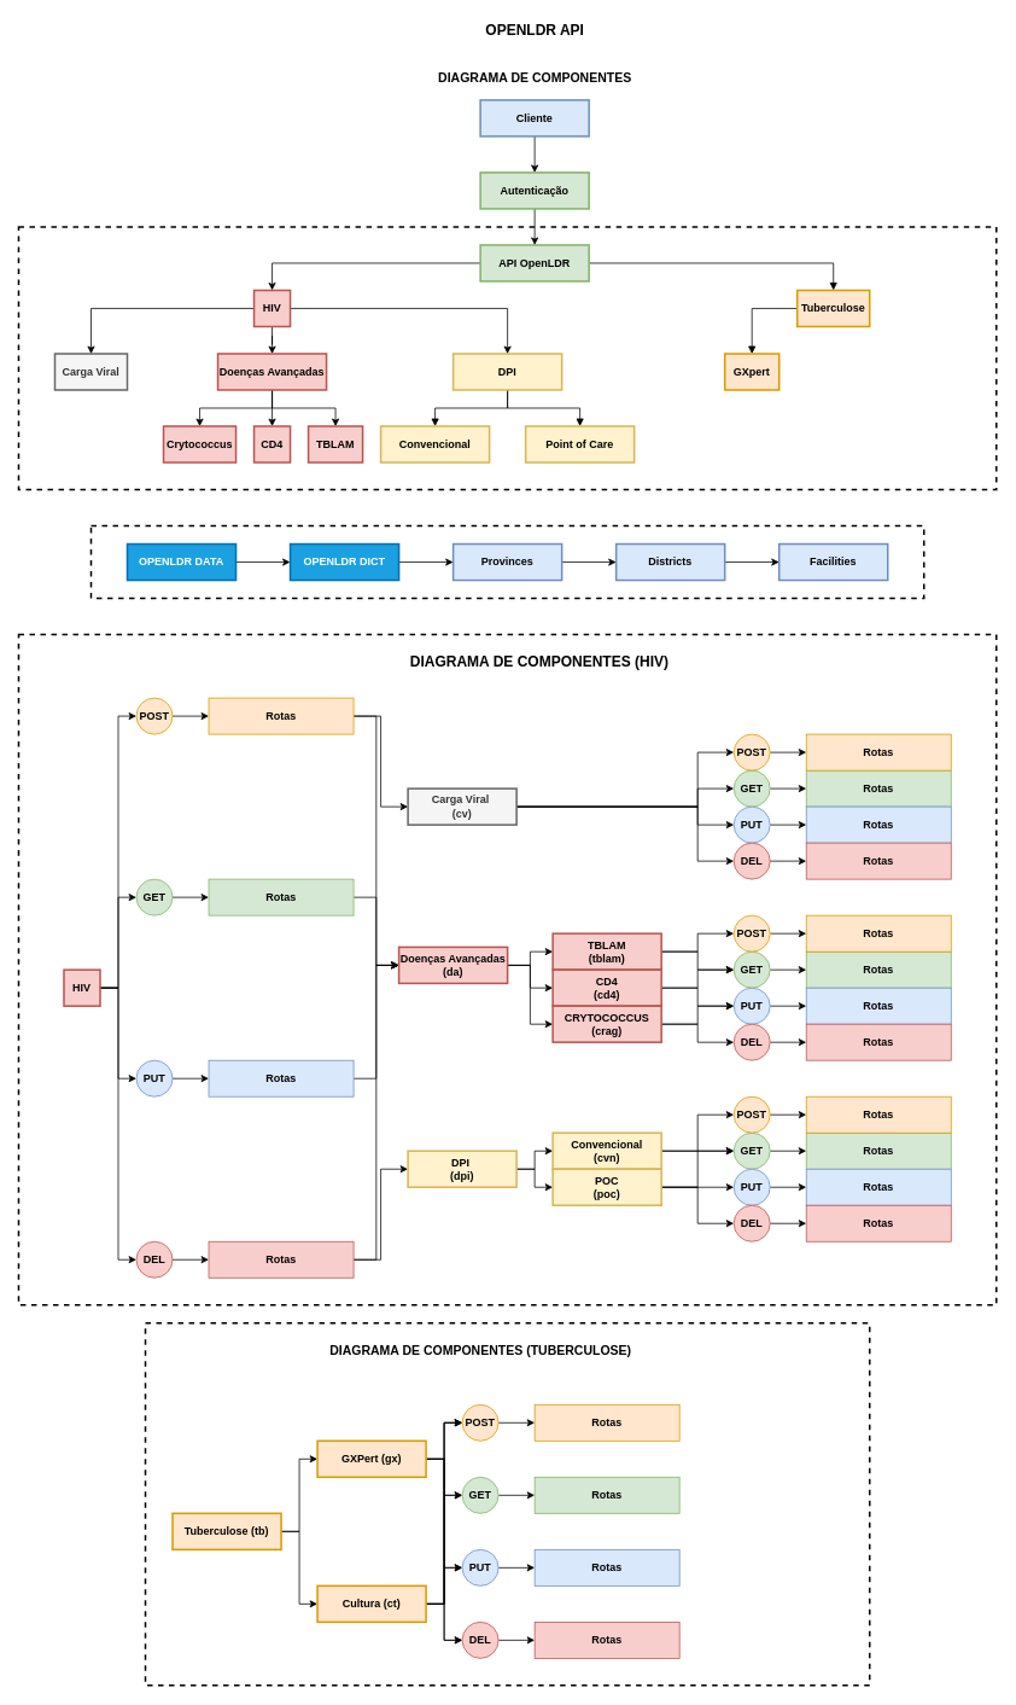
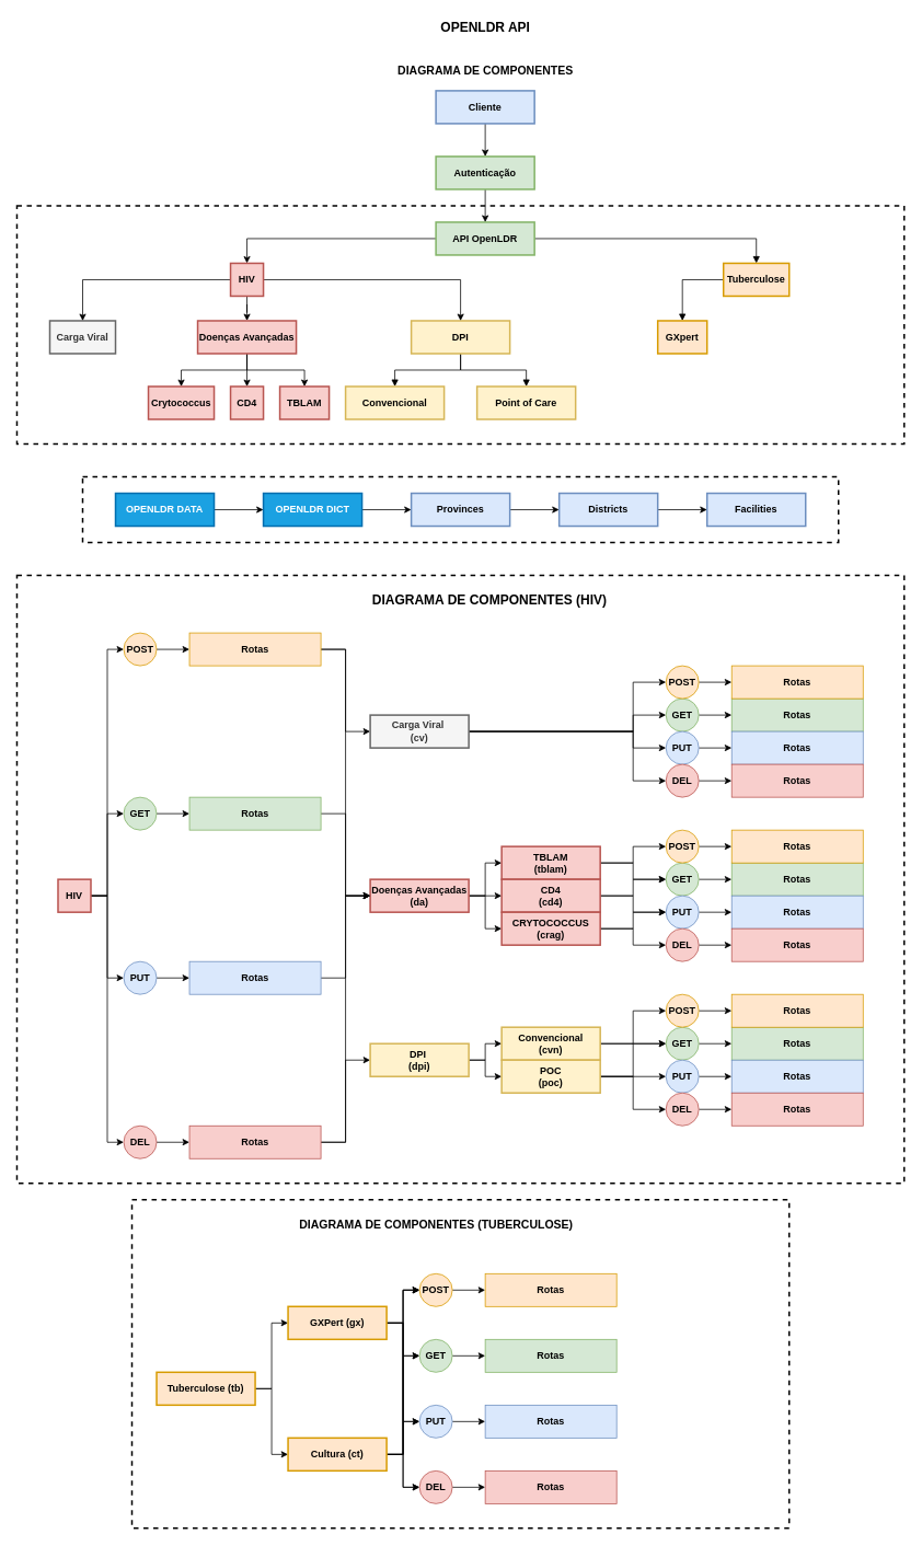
- <mxCell id="48" value="&lt;span&gt;Doenças Avançadas&lt;/span&gt;&lt;div&gt;&lt;span&gt;(da)&lt;/span&gt;&lt;/div&gt;" style="html=1;whiteSpace=wrap;fillColor=#f8cecc;strokeColor=#b85450;strokeWidth=2;fontStyle=1;" vertex="1" parent="1"><mxGeometry x="440" y="1045" width="120" height="40" as="geometry" /></mxCell>
+ <mxCell id="48" value="&lt;span&gt;Doenças Avançadas&lt;/span&gt;&lt;div&gt;&lt;span&gt;(da)&lt;/span&gt;&lt;/div&gt;" style="html=1;whiteSpace=wrap;fillColor=#f8cecc;strokeColor=#b85450;strokeWidth=2;fontStyle=1;" vertex="1" parent="1"><mxGeometry x="450" y="1070" width="120" height="40" as="geometry" /></mxCell>
